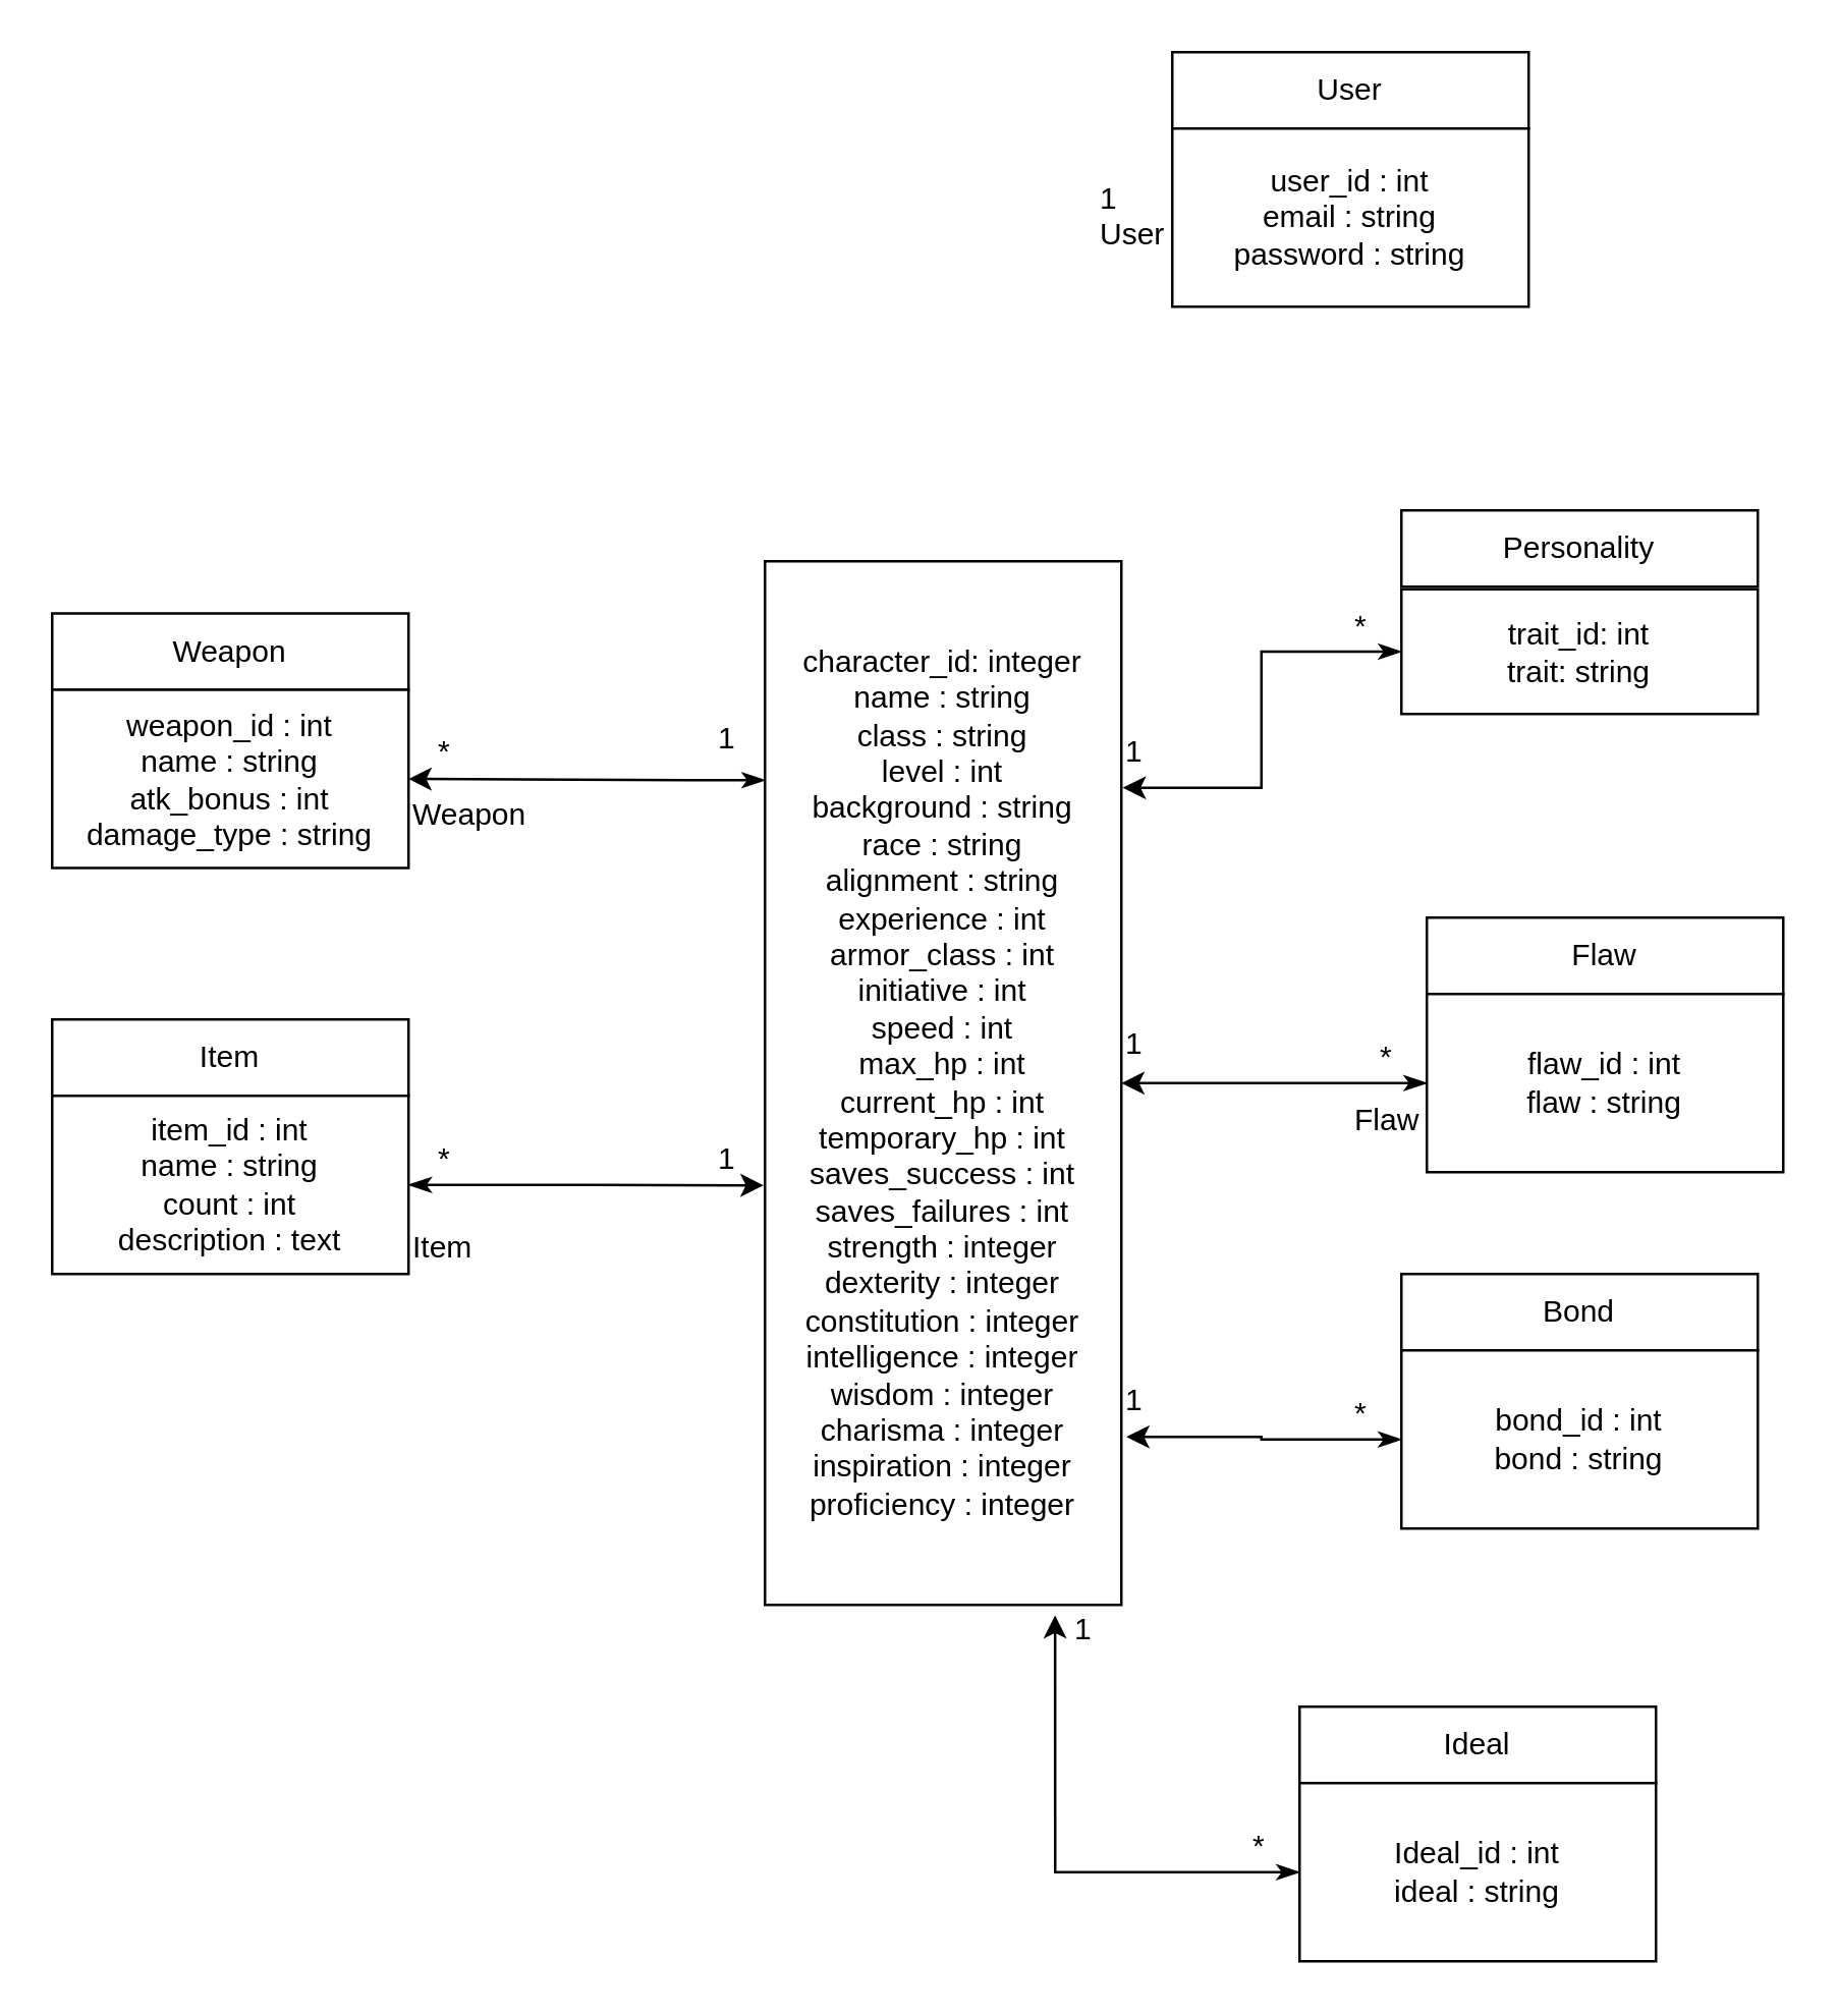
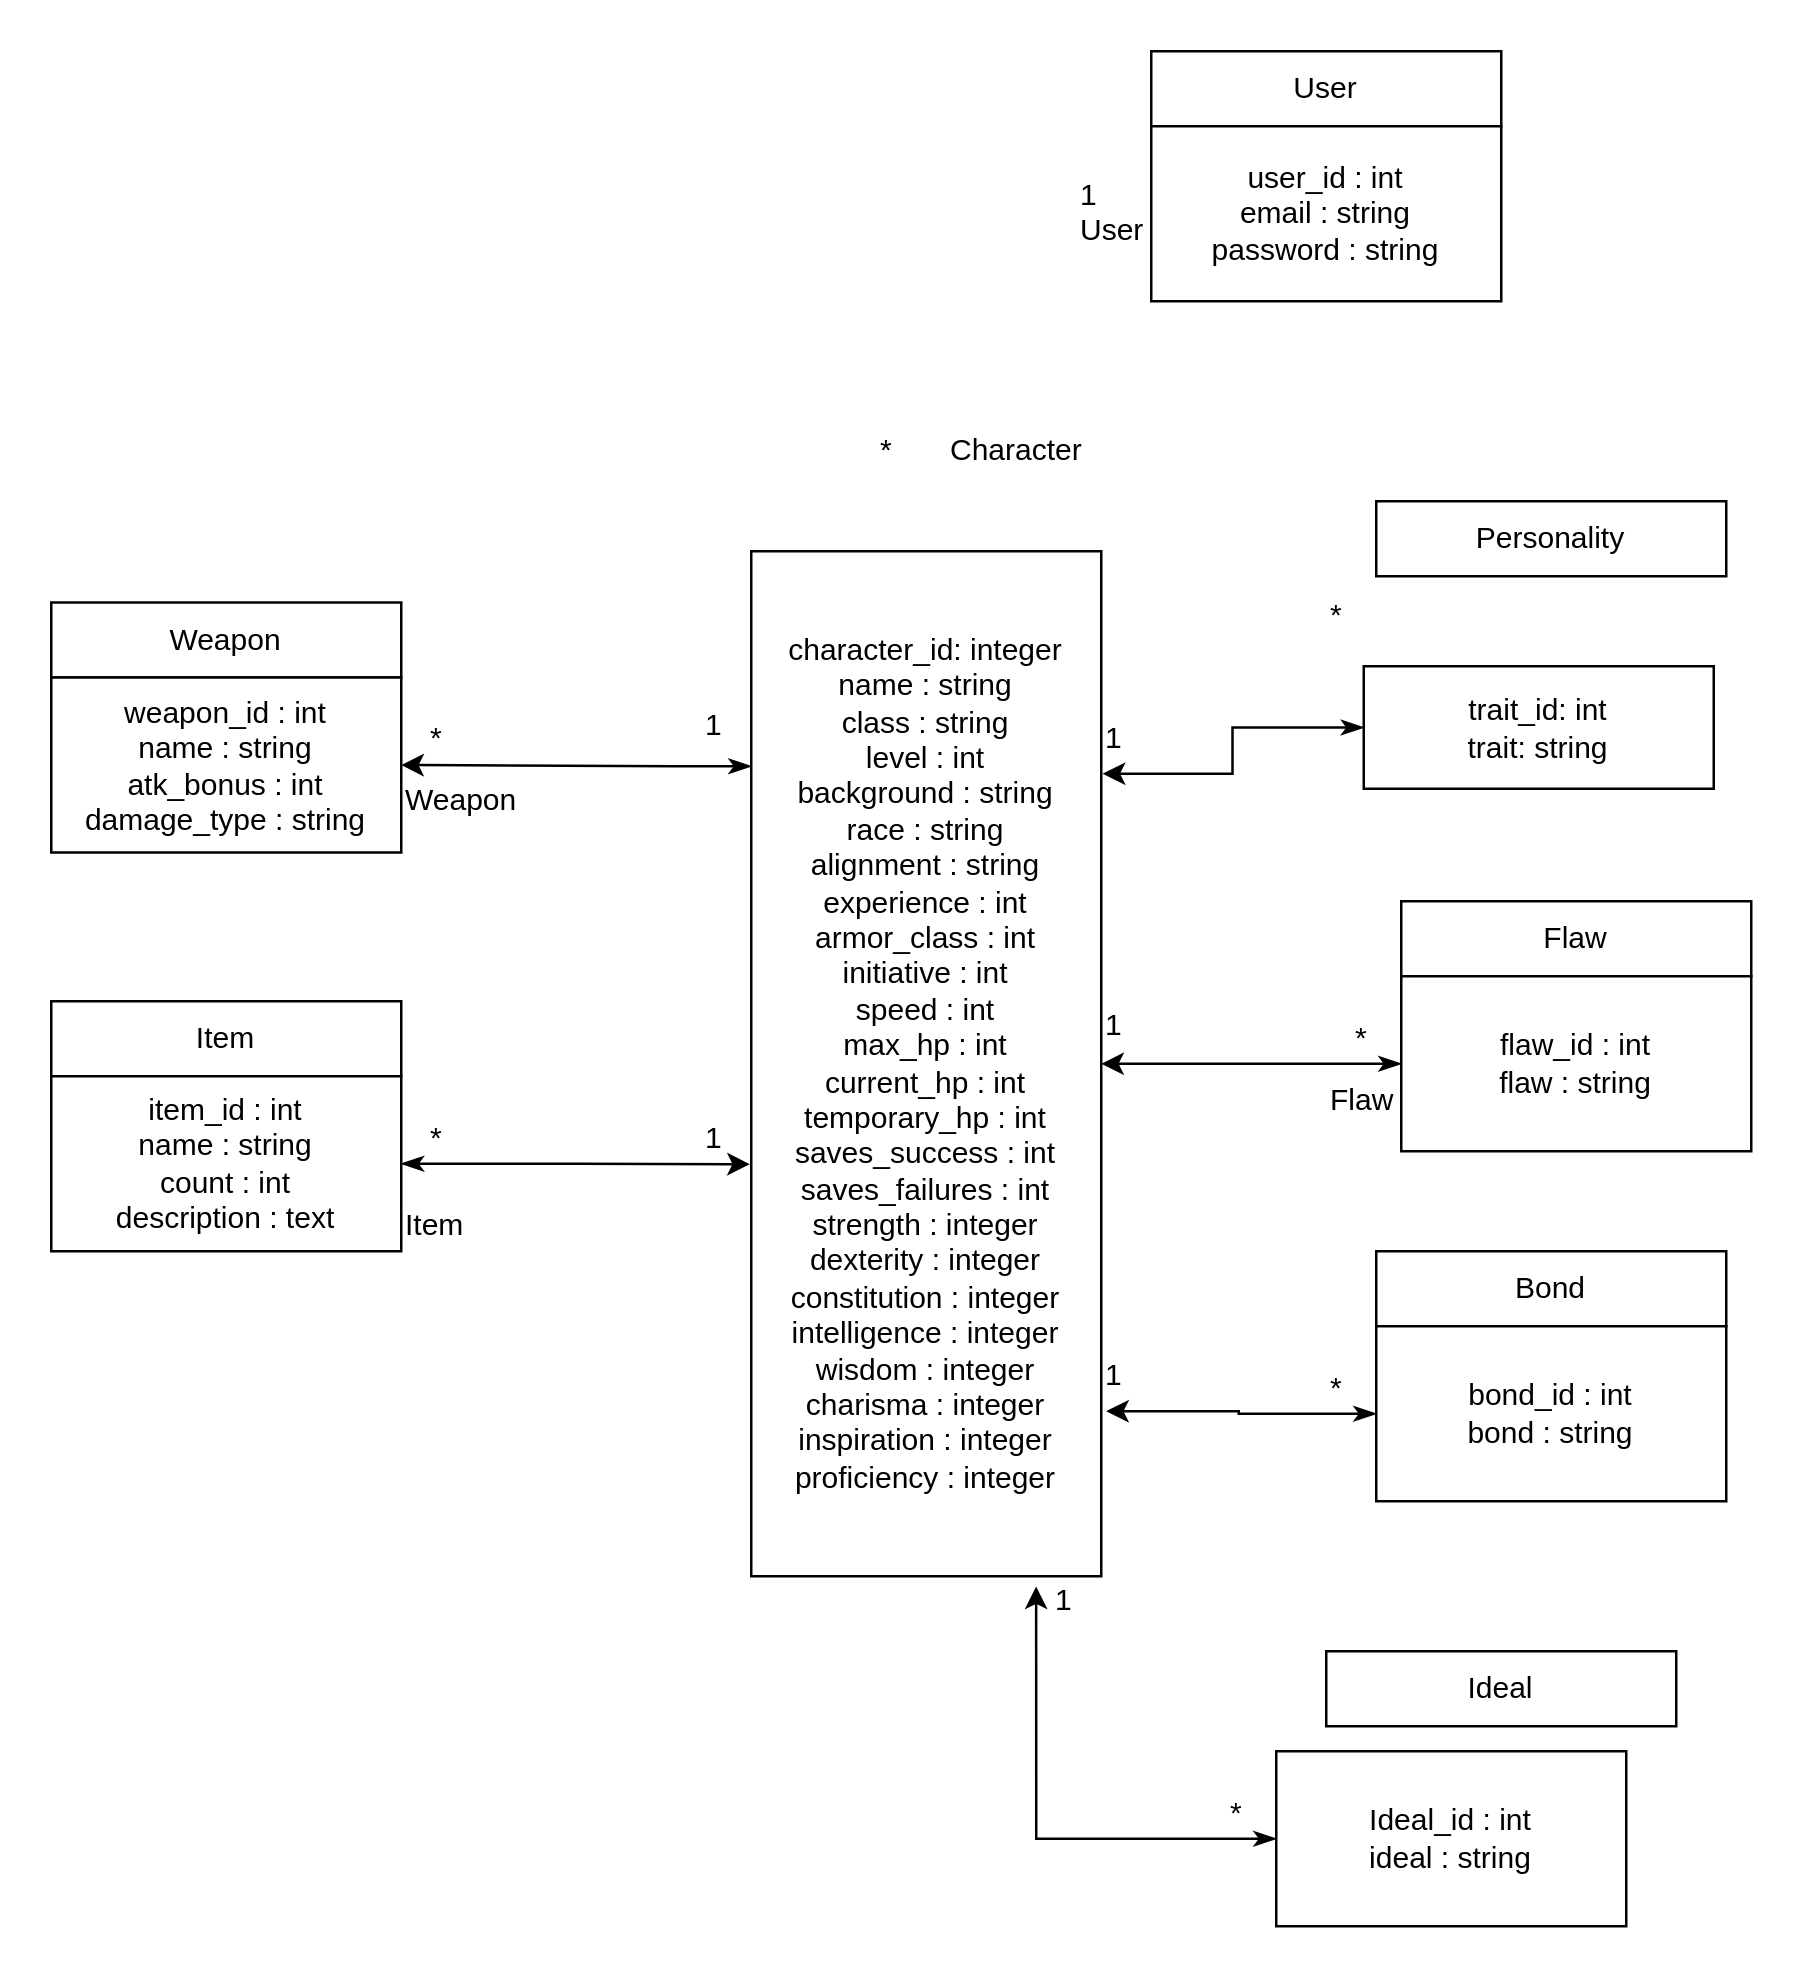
+ <mxCell id="7" value="*&amp;nbsp; &amp;nbsp; &amp;nbsp; &amp;nbsp;Character" style="text;html=1;resizable=0;points=[];autosize=1;align=left;verticalAlign=top;spacingTop=-4;" vertex="1" parent="1"><mxGeometry x="350" y="170" width="100" height="20" as="geometry" /></mxCell>
- <mxCell id="10" value="trait_id: int&lt;br&gt;trait: string" style="rounded=0;whiteSpace=wrap;html=1;glass=0;" vertex="1" parent="1"><mxGeometry x="550" y="231" width="140" height="49" as="geometry" /></mxCell>
+ <mxCell id="10" value="trait_id: int&lt;br&gt;trait: string" style="rounded=0;whiteSpace=wrap;html=1;glass=0;" vertex="1" parent="1"><mxGeometry x="545" y="266" width="140" height="49" as="geometry" /></mxCell>
- <mxCell id="33" value="Ideal" style="rounded=0;whiteSpace=wrap;html=1;glass=0;" vertex="1" parent="1"><mxGeometry x="510" y="670" width="140" height="30" as="geometry" /></mxCell>
+ <mxCell id="33" value="Ideal" style="rounded=0;whiteSpace=wrap;html=1;glass=0;" vertex="1" parent="1"><mxGeometry x="530" y="660" width="140" height="30" as="geometry" /></mxCell>
